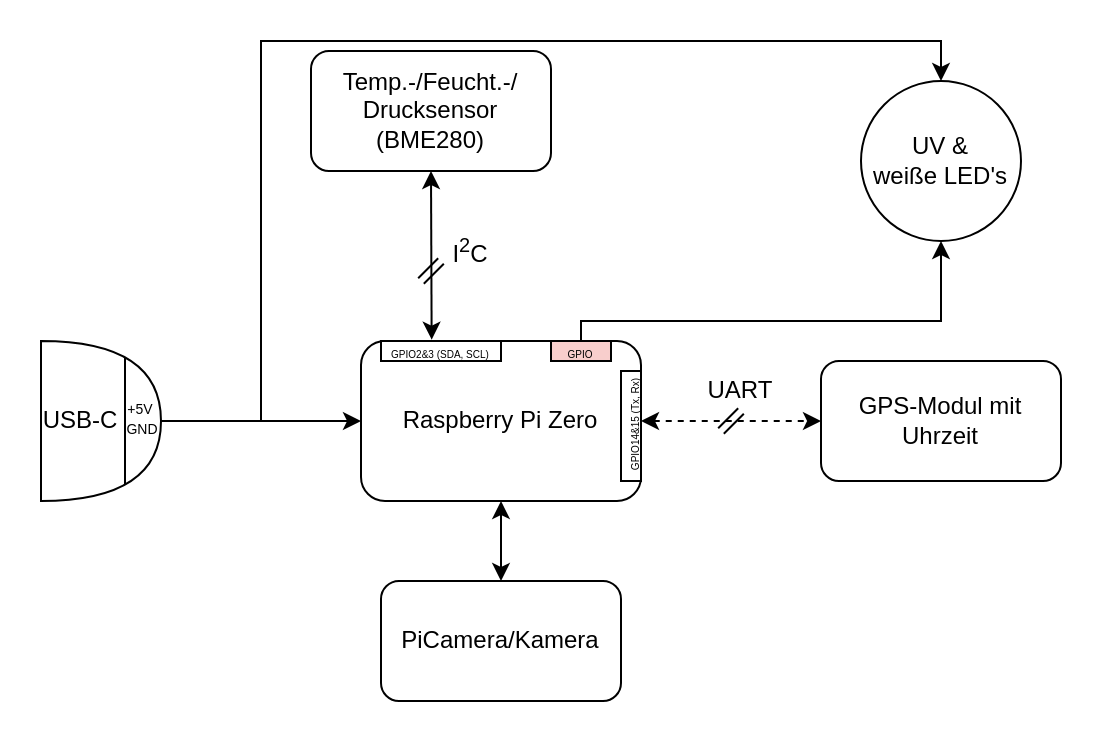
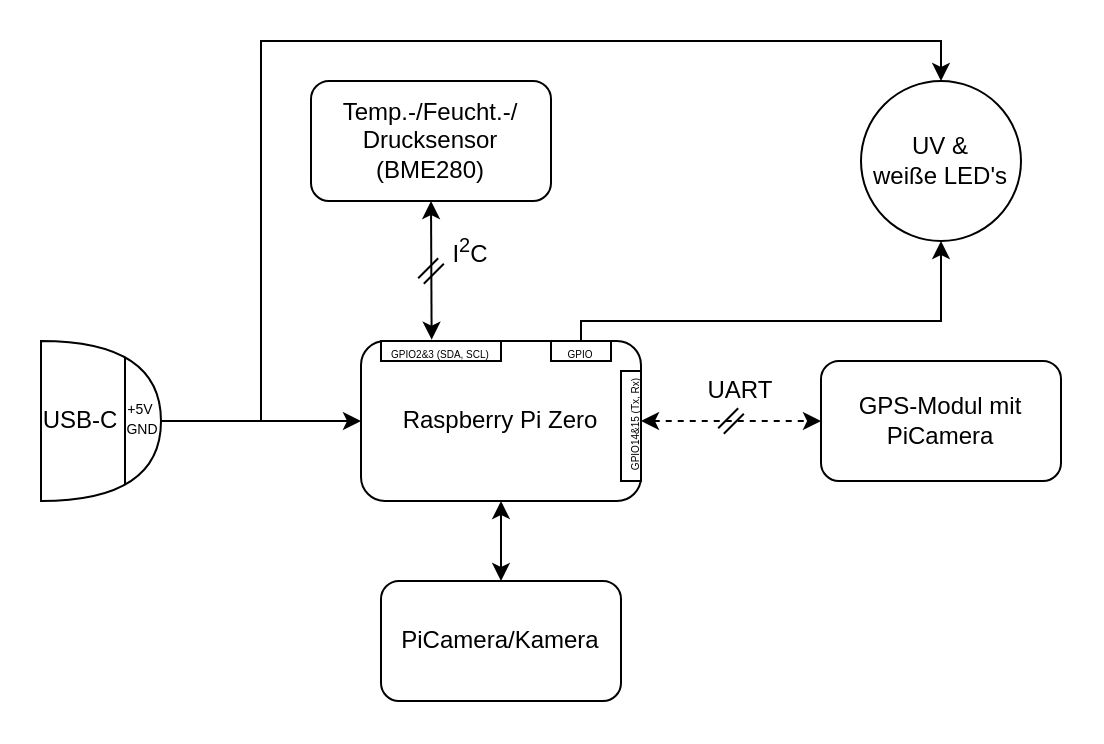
- <mxCell id="5" value="Temp.-/Feucht.-/&lt;div&gt;Drucksensor (BME280)&lt;/div&gt;" style="rounded=1;whiteSpace=wrap;html=1;" parent="1" vertex="1"><mxGeometry x="155" y="25" width="120" height="60" as="geometry" /></mxCell>
+ <mxCell id="5" value="Temp.-/Feucht.-/&lt;div&gt;Drucksensor (BME280)&lt;/div&gt;" style="rounded=1;whiteSpace=wrap;html=1;" parent="1" vertex="1"><mxGeometry x="155" y="40" width="120" height="60" as="geometry" /></mxCell>
- <mxCell id="19" value="&lt;font style=&quot;font-size: 5px;&quot;&gt;GPIO&lt;/font&gt;" style="rounded=0;whiteSpace=wrap;html=1;fillColor=#f8cecc;" vertex="1" parent="1"><mxGeometry x="275" y="170" width="30" height="10" as="geometry" /></mxCell>
+ <mxCell id="19" value="&lt;font style=&quot;font-size: 5px;&quot;&gt;GPIO&lt;/font&gt;" style="rounded=0;whiteSpace=wrap;html=1;" vertex="1" parent="1"><mxGeometry x="275" y="170" width="30" height="10" as="geometry" /></mxCell>
- <mxCell id="6" value="GPS-Modul mit Uhrzeit" style="rounded=1;whiteSpace=wrap;html=1;" parent="1" vertex="1"><mxGeometry x="410" y="180" width="120" height="60" as="geometry" /></mxCell>
+ <mxCell id="6" value="GPS-Modul mit PiCamera" style="rounded=1;whiteSpace=wrap;html=1;" parent="1" vertex="1"><mxGeometry x="410" y="180" width="120" height="60" as="geometry" /></mxCell>
